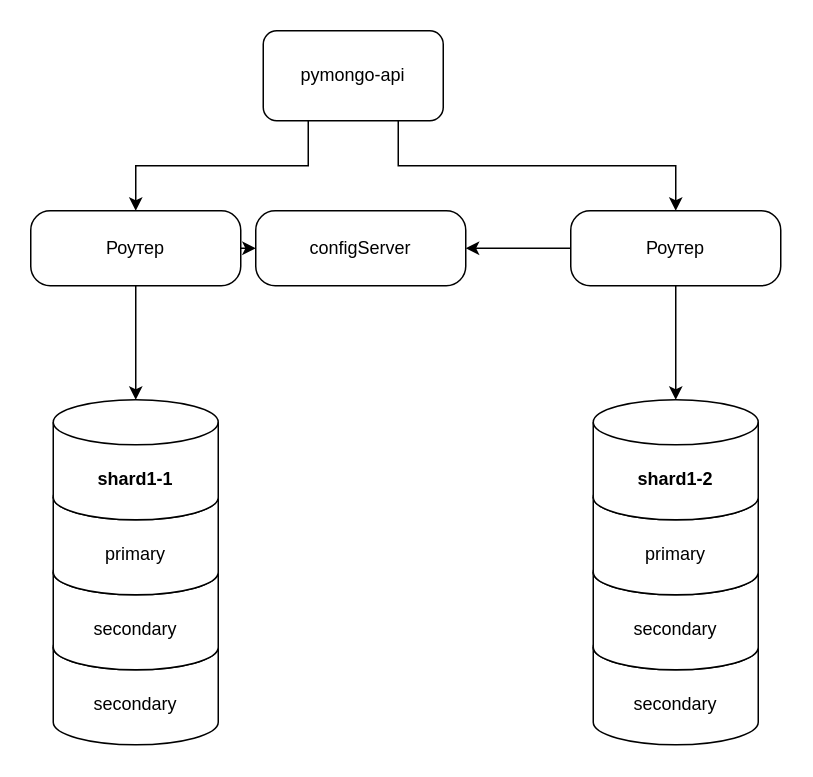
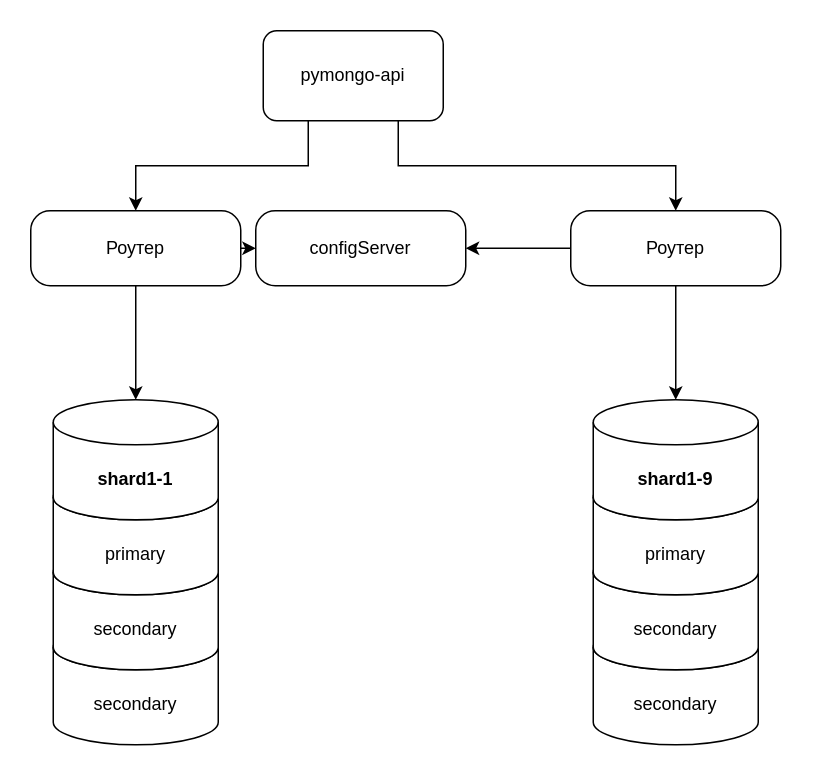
- <mxCell id="14" value="&lt;b&gt;shard1-2&lt;/b&gt;" style="shape=cylinder3;whiteSpace=wrap;html=1;boundedLbl=1;backgroundOutline=1;size=15;" vertex="1" parent="1"><mxGeometry x="395" y="266" width="110" height="80" as="geometry" /></mxCell>
+ <mxCell id="14" value="&lt;b&gt;shard1-9&lt;/b&gt;" style="shape=cylinder3;whiteSpace=wrap;html=1;boundedLbl=1;backgroundOutline=1;size=15;" vertex="1" parent="1"><mxGeometry x="395" y="266" width="110" height="80" as="geometry" /></mxCell>
